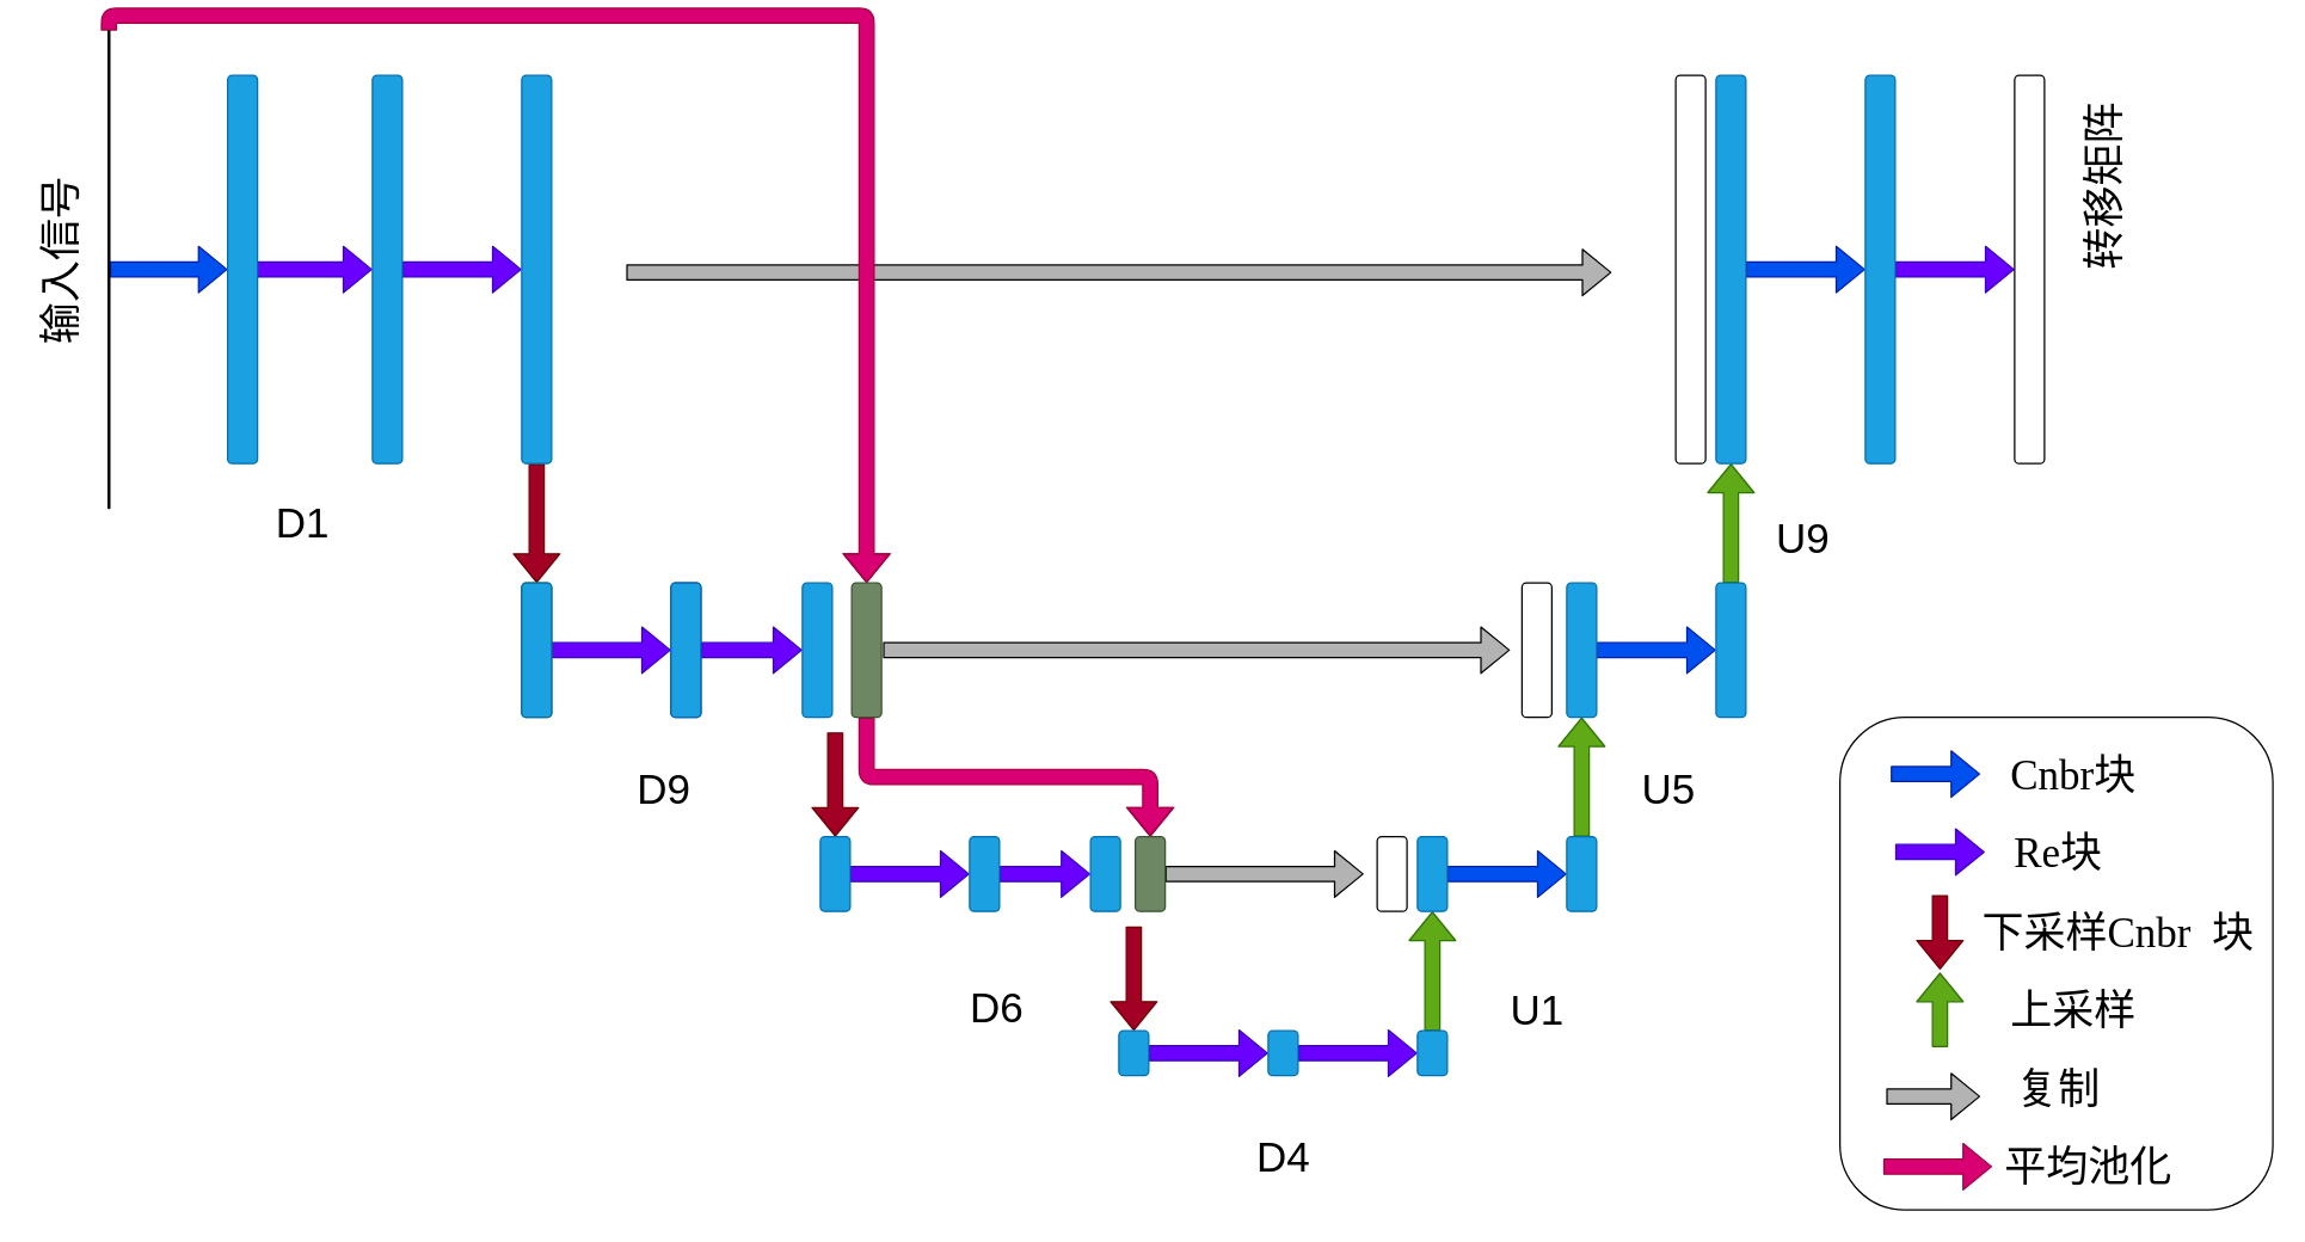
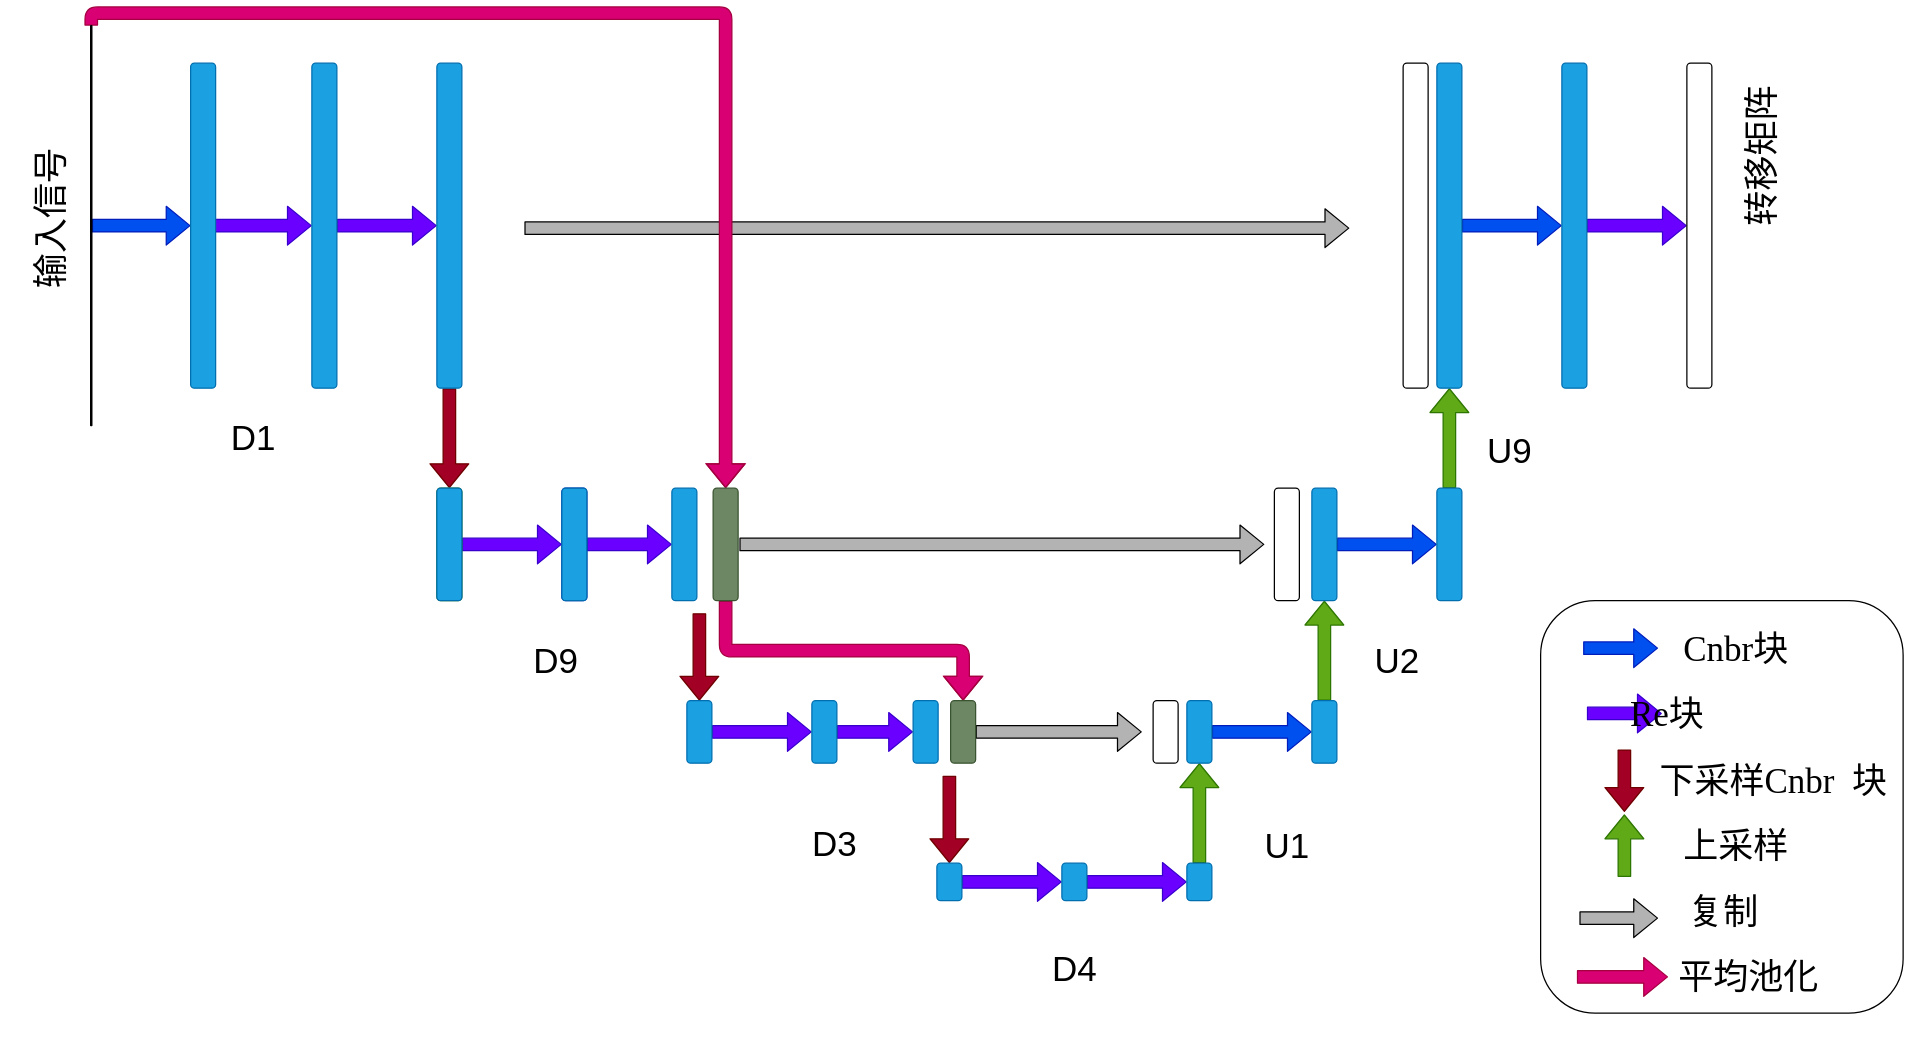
- <mxCell id="79" value="&lt;font style=&quot;font-size: 28px&quot;&gt;U5&lt;/font&gt;" style="text;html=1;align=center;verticalAlign=middle;resizable=0;points=[];autosize=1;strokeColor=none;fillColor=none;" parent="1" vertex="1"><mxGeometry x="1092" y="512.5" width="50" height="30" as="geometry" /></mxCell>
+ <mxCell id="79" value="&lt;font style=&quot;font-size: 28px&quot;&gt;U2&lt;/font&gt;" style="text;html=1;align=center;verticalAlign=middle;resizable=0;points=[];autosize=1;strokeColor=none;fillColor=none;" parent="1" vertex="1"><mxGeometry x="1092" y="512.5" width="50" height="30" as="geometry" /></mxCell>
- <mxCell id="67" value="Re块" style="text;html=1;align=center;verticalAlign=middle;resizable=0;points=[];autosize=1;strokeColor=none;fillColor=none;fontSize=28;fontFamily=Times New Roman;" parent="1" vertex="1"><mxGeometry x="1353" y="556" width="50" height="30" as="geometry" /></mxCell>
+ <mxCell id="67" value="Re块" style="text;html=1;align=center;verticalAlign=middle;resizable=0;points=[];autosize=1;strokeColor=none;fillColor=none;fontSize=28;fontFamily=Times New Roman;" parent="1" vertex="1"><mxGeometry x="1308" y="556" width="50" height="30" as="geometry" /></mxCell>
- <mxCell id="76" value="&lt;font style=&quot;font-size: 28px&quot;&gt;D6&lt;/font&gt;" style="text;html=1;align=center;verticalAlign=middle;resizable=0;points=[];autosize=1;strokeColor=none;fillColor=none;" parent="1" vertex="1"><mxGeometry x="642" y="660" width="50" height="30" as="geometry" /></mxCell>
+ <mxCell id="76" value="&lt;font style=&quot;font-size: 28px&quot;&gt;D3&lt;/font&gt;" style="text;html=1;align=center;verticalAlign=middle;resizable=0;points=[];autosize=1;strokeColor=none;fillColor=none;" parent="1" vertex="1"><mxGeometry x="642" y="660" width="50" height="30" as="geometry" /></mxCell>
